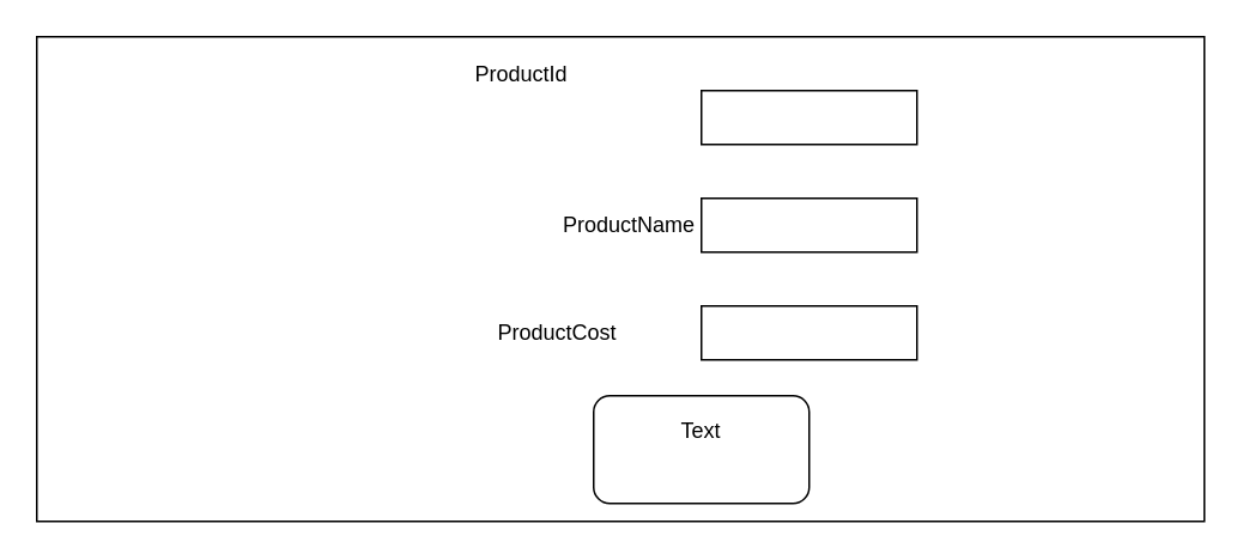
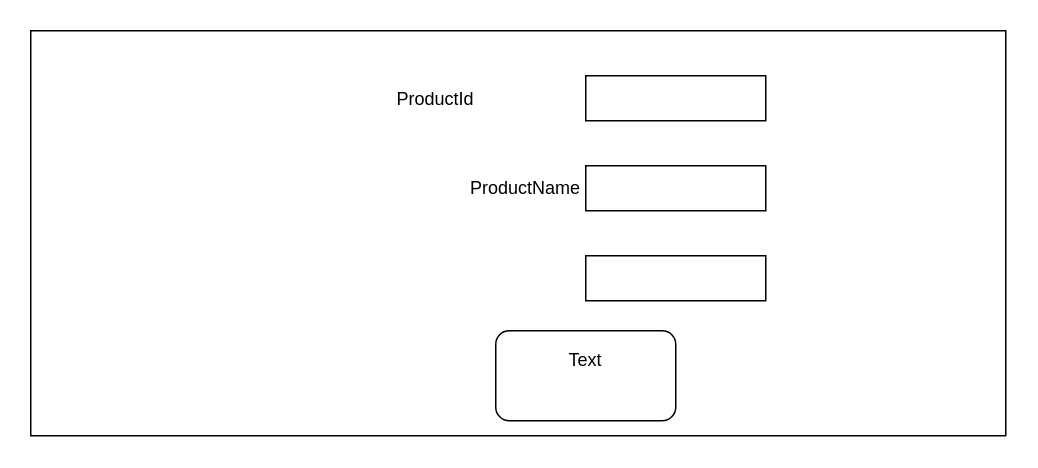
- <mxCell id="6" value="ProductId" style="text;html=1;strokeColor=none;fillColor=none;align=center;verticalAlign=middle;whiteSpace=wrap;rounded=0;" vertex="1" parent="1"><mxGeometry x="260" y="26" width="60" height="30" as="geometry" /></mxCell>
+ <mxCell id="6" value="ProductId" style="text;html=1;strokeColor=none;fillColor=none;align=center;verticalAlign=middle;whiteSpace=wrap;rounded=0;" vertex="1" parent="1"><mxGeometry x="260" y="51" width="60" height="30" as="geometry" /></mxCell>
- <mxCell id="8" value="ProductCost" style="text;html=1;strokeColor=none;fillColor=none;align=center;verticalAlign=middle;whiteSpace=wrap;rounded=0;" vertex="1" parent="1"><mxGeometry x="280" y="170" width="60" height="30" as="geometry" /></mxCell>
